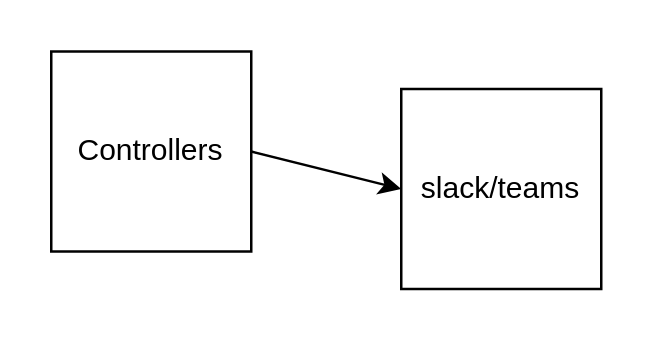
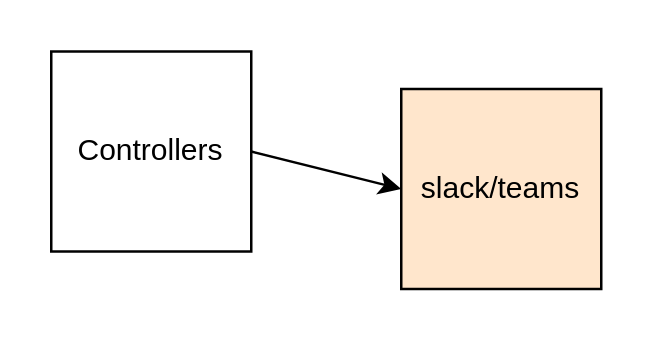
- <mxCell id="4" value="slack/teams" style="whiteSpace=wrap;html=1;aspect=fixed;" vertex="1" parent="1"><mxGeometry x="160" y="35" width="80" height="80" as="geometry" /></mxCell>
+ <mxCell id="4" value="slack/teams" style="whiteSpace=wrap;html=1;aspect=fixed;fillColor=#ffe6cc;" vertex="1" parent="1"><mxGeometry x="160" y="35" width="80" height="80" as="geometry" /></mxCell>
